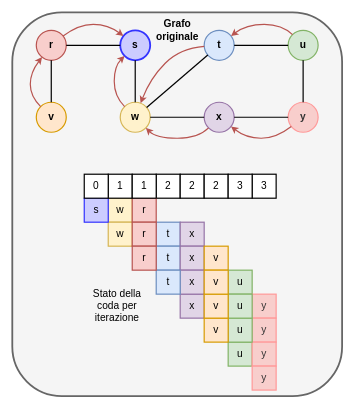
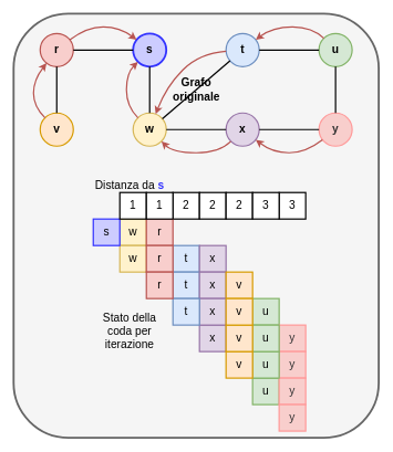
- <mxCell id="55" value="Grafo originale" style="text;html=1;strokeColor=none;fillColor=none;align=center;verticalAlign=middle;whiteSpace=wrap;rounded=0;shadow=0;glass=0;fontSize=17;fontStyle=1" vertex="1" parent="1"><mxGeometry x="262.5" y="30" width="65" height="40" as="geometry" /></mxCell>
+ <mxCell id="55" value="Grafo originale" style="text;html=1;strokeColor=none;fillColor=none;align=center;verticalAlign=middle;whiteSpace=wrap;rounded=0;shadow=0;glass=0;fontSize=17;fontStyle=1" vertex="1" parent="1"><mxGeometry x="262.5" y="115" width="65" height="40" as="geometry" /></mxCell>
+ <mxCell id="53" value="Distanza da &lt;b&gt;&lt;font color=&quot;#3333FF&quot;&gt;s&lt;/font&gt;&lt;/b&gt;" style="text;html=1;strokeColor=none;fillColor=none;align=center;verticalAlign=middle;whiteSpace=wrap;rounded=0;fontSize=17;" vertex="1" parent="1"><mxGeometry x="140" y="270" width="110" height="20" as="geometry" /></mxCell>
- <mxCell id="59" value="0" style="rounded=0;whiteSpace=wrap;html=1;fontSize=17;strokeWidth=2;" vertex="1" parent="1"><mxGeometry x="140" y="290" width="40" height="40" as="geometry" /></mxCell>
- <mxCell id="54" value="Stato della coda per iterazione" style="text;html=1;strokeColor=none;fillColor=none;align=center;verticalAlign=middle;whiteSpace=wrap;rounded=0;fontSize=17;shadow=0;arcSize=0;glass=0;" vertex="1" parent="1"><mxGeometry x="145" y="470" width="100" height="80" as="geometry" /></mxCell>
+ <mxCell id="54" value="Stato della coda per iterazione" style="text;html=1;strokeColor=none;fillColor=none;align=center;verticalAlign=middle;whiteSpace=wrap;rounded=0;fontSize=17;shadow=0;arcSize=0;glass=0;" vertex="1" parent="1"><mxGeometry x="145" y="460" width="100" height="80" as="geometry" /></mxCell>
